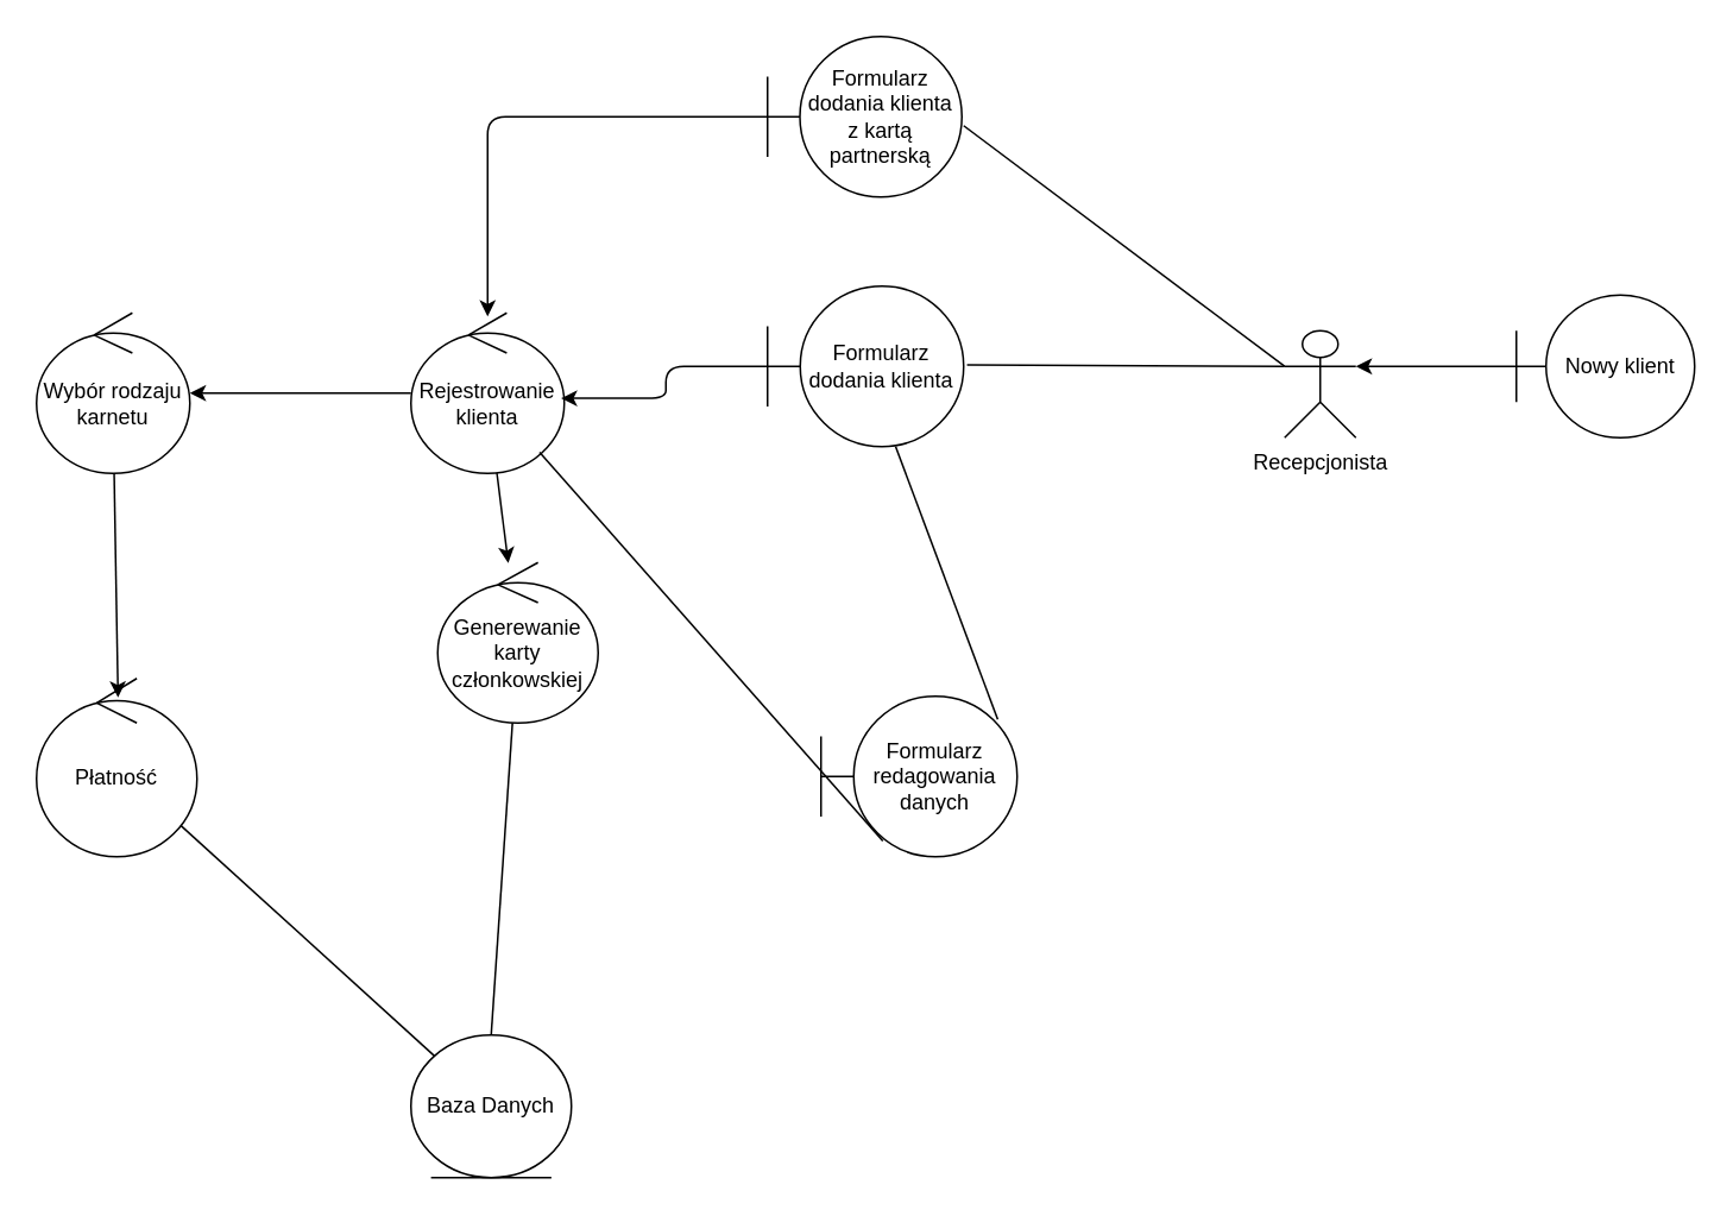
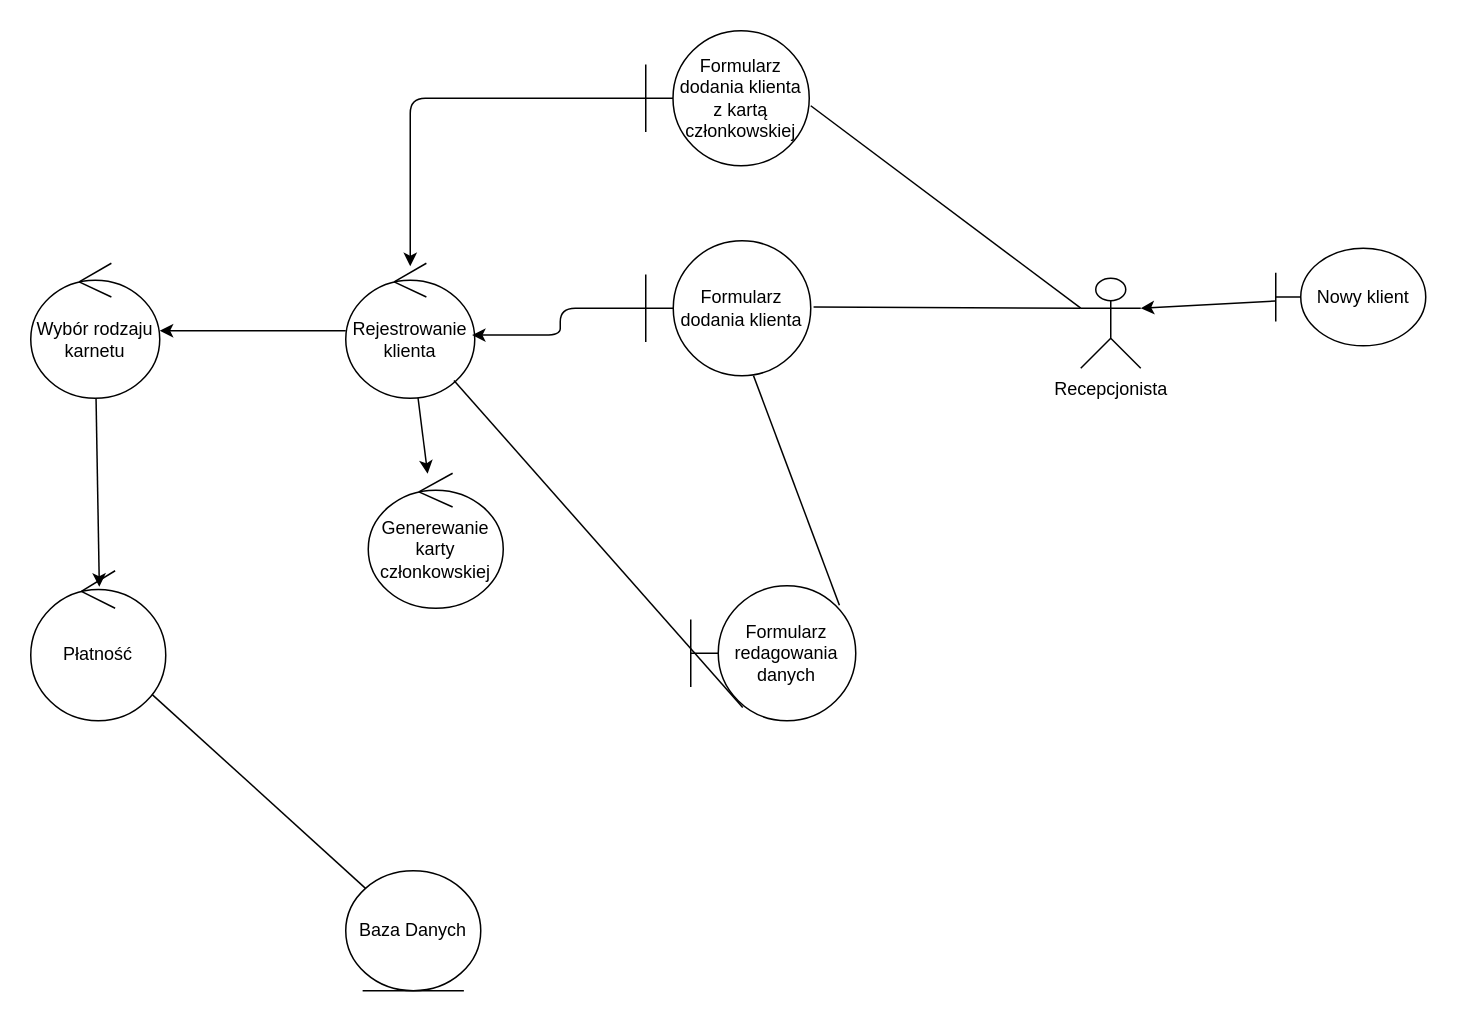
- <mxCell id="9" value="Formularz dodania klienta z kartą partnerską" style="shape=umlBoundary;whiteSpace=wrap;html=1;" parent="1" vertex="1"><mxGeometry x="430" y="20" width="109" height="90" as="geometry" /></mxCell>
+ <mxCell id="9" value="Formularz dodania klienta z kartą członkowskiej" style="shape=umlBoundary;whiteSpace=wrap;html=1;" parent="1" vertex="1"><mxGeometry x="430" y="20" width="109" height="90" as="geometry" /></mxCell>
- <mxCell id="22" value="Nowy klient" style="shape=umlBoundary;whiteSpace=wrap;html=1;" parent="1" vertex="1"><mxGeometry x="850" y="165" width="100" height="80" as="geometry" /></mxCell>
+ <mxCell id="22" value="Nowy klient" style="shape=umlBoundary;whiteSpace=wrap;html=1;" parent="1" vertex="1"><mxGeometry x="850" y="165" width="100" height="65" as="geometry" /></mxCell>
- <mxCell id="14" style="edgeStyle=none;html=1;entryX=0.5;entryY=0;entryDx=0;entryDy=0;endArrow=none;endFill=0;" parent="1" source="15" target="7" edge="1"><mxGeometry relative="1" as="geometry" /></mxCell>
